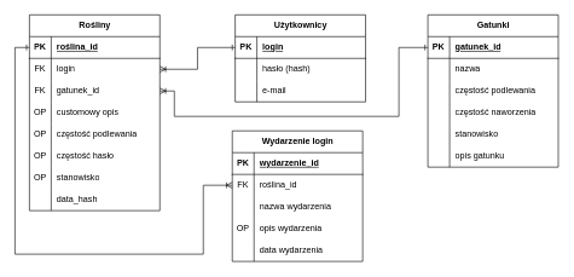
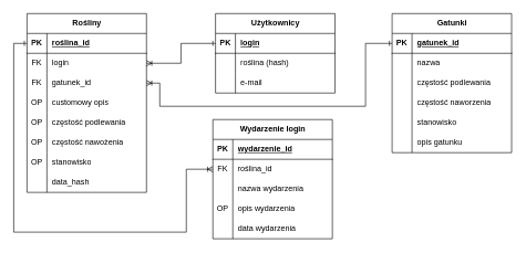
- <mxCell id="8" value="hasło (hash)" style="shape=partialRectangle;connectable=0;fillColor=none;top=0;left=0;bottom=0;right=0;align=left;spacingLeft=6;overflow=hidden;whiteSpace=wrap;html=1;" parent="6" vertex="1"><mxGeometry x="30" width="150" height="30" as="geometry"><mxRectangle width="150" height="30" as="alternateBounds" /></mxGeometry></mxCell>
+ <mxCell id="8" value="roślina (hash)" style="shape=partialRectangle;connectable=0;fillColor=none;top=0;left=0;bottom=0;right=0;align=left;spacingLeft=6;overflow=hidden;whiteSpace=wrap;html=1;" parent="6" vertex="1"><mxGeometry x="30" width="150" height="30" as="geometry"><mxRectangle width="150" height="30" as="alternateBounds" /></mxGeometry></mxCell>
- <mxCell id="30" value="częstość hasło" style="shape=partialRectangle;connectable=0;fillColor=none;top=0;left=0;bottom=0;right=0;align=left;spacingLeft=6;overflow=hidden;whiteSpace=wrap;html=1;" parent="28" vertex="1"><mxGeometry x="30" width="150" height="30" as="geometry"><mxRectangle width="150" height="30" as="alternateBounds" /></mxGeometry></mxCell>
+ <mxCell id="30" value="częstość nawożenia" style="shape=partialRectangle;connectable=0;fillColor=none;top=0;left=0;bottom=0;right=0;align=left;spacingLeft=6;overflow=hidden;whiteSpace=wrap;html=1;" parent="28" vertex="1"><mxGeometry x="30" width="150" height="30" as="geometry"><mxRectangle width="150" height="30" as="alternateBounds" /></mxGeometry></mxCell>
